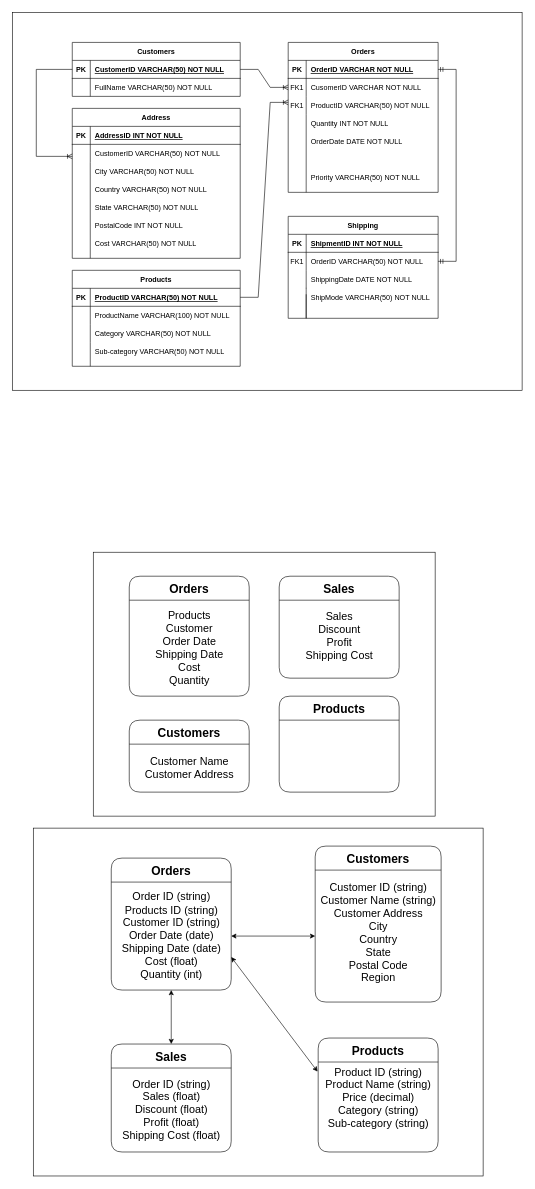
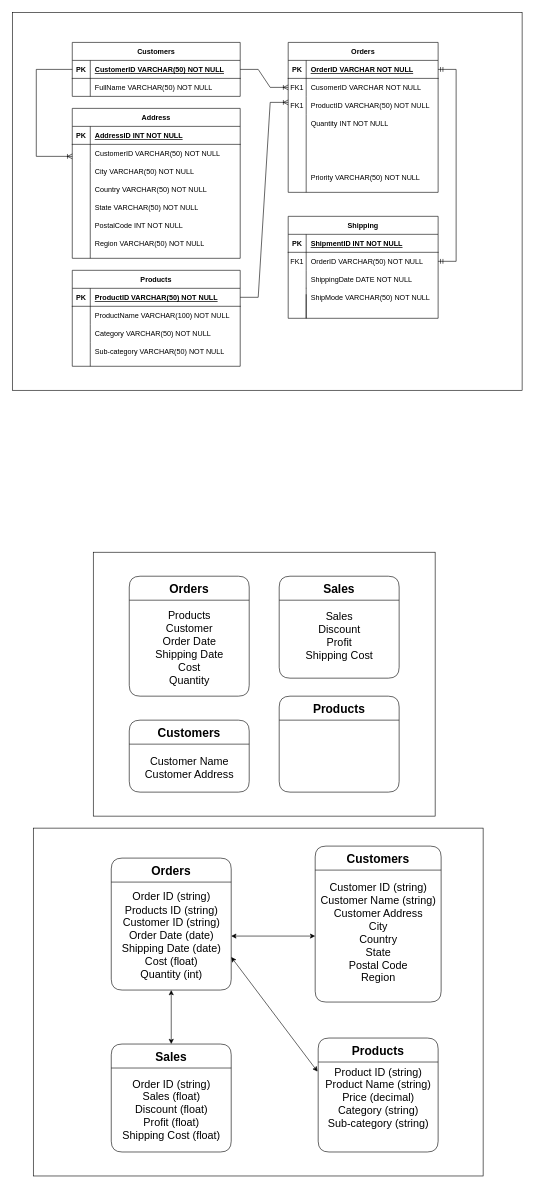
- <mxCell id="64" value="OrderDate DATE NOT NULL" style="shape=partialRectangle;overflow=hidden;connectable=0;fillColor=none;top=0;left=0;bottom=0;right=0;align=left;spacingLeft=6;" parent="1" vertex="1"><mxGeometry x="510" y="220" width="220" height="30" as="geometry"><mxRectangle width="220" height="30" as="alternateBounds" /></mxGeometry></mxCell>
- <mxCell id="84" value="Cost VARCHAR(50) NOT NULL" style="shape=partialRectangle;overflow=hidden;connectable=0;fillColor=none;top=0;left=0;bottom=0;right=0;align=left;spacingLeft=6;" parent="1" vertex="1"><mxGeometry x="150" y="390" width="250" height="30" as="geometry"><mxRectangle width="250" height="30" as="alternateBounds" /></mxGeometry></mxCell>
+ <mxCell id="84" value="Region VARCHAR(50) NOT NULL" style="shape=partialRectangle;overflow=hidden;connectable=0;fillColor=none;top=0;left=0;bottom=0;right=0;align=left;spacingLeft=6;" parent="1" vertex="1"><mxGeometry x="150" y="390" width="250" height="30" as="geometry"><mxRectangle width="250" height="30" as="alternateBounds" /></mxGeometry></mxCell>
